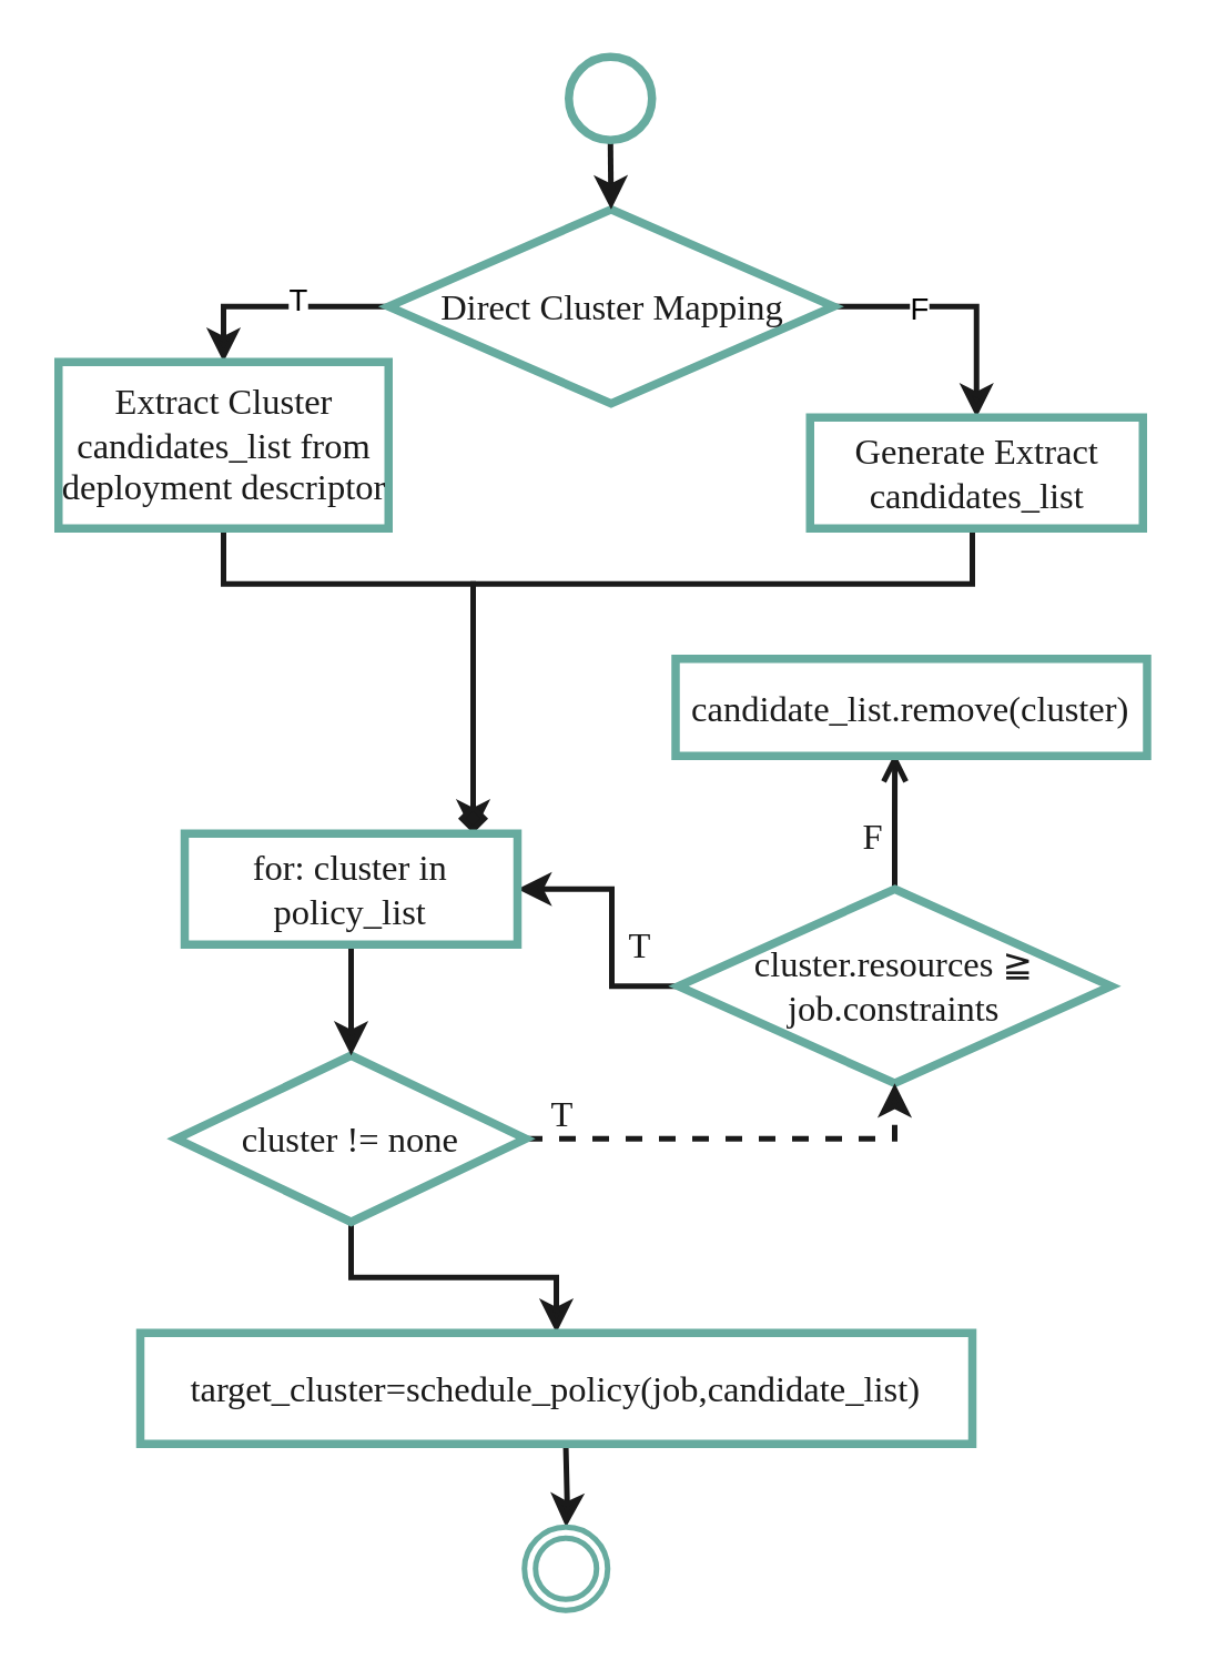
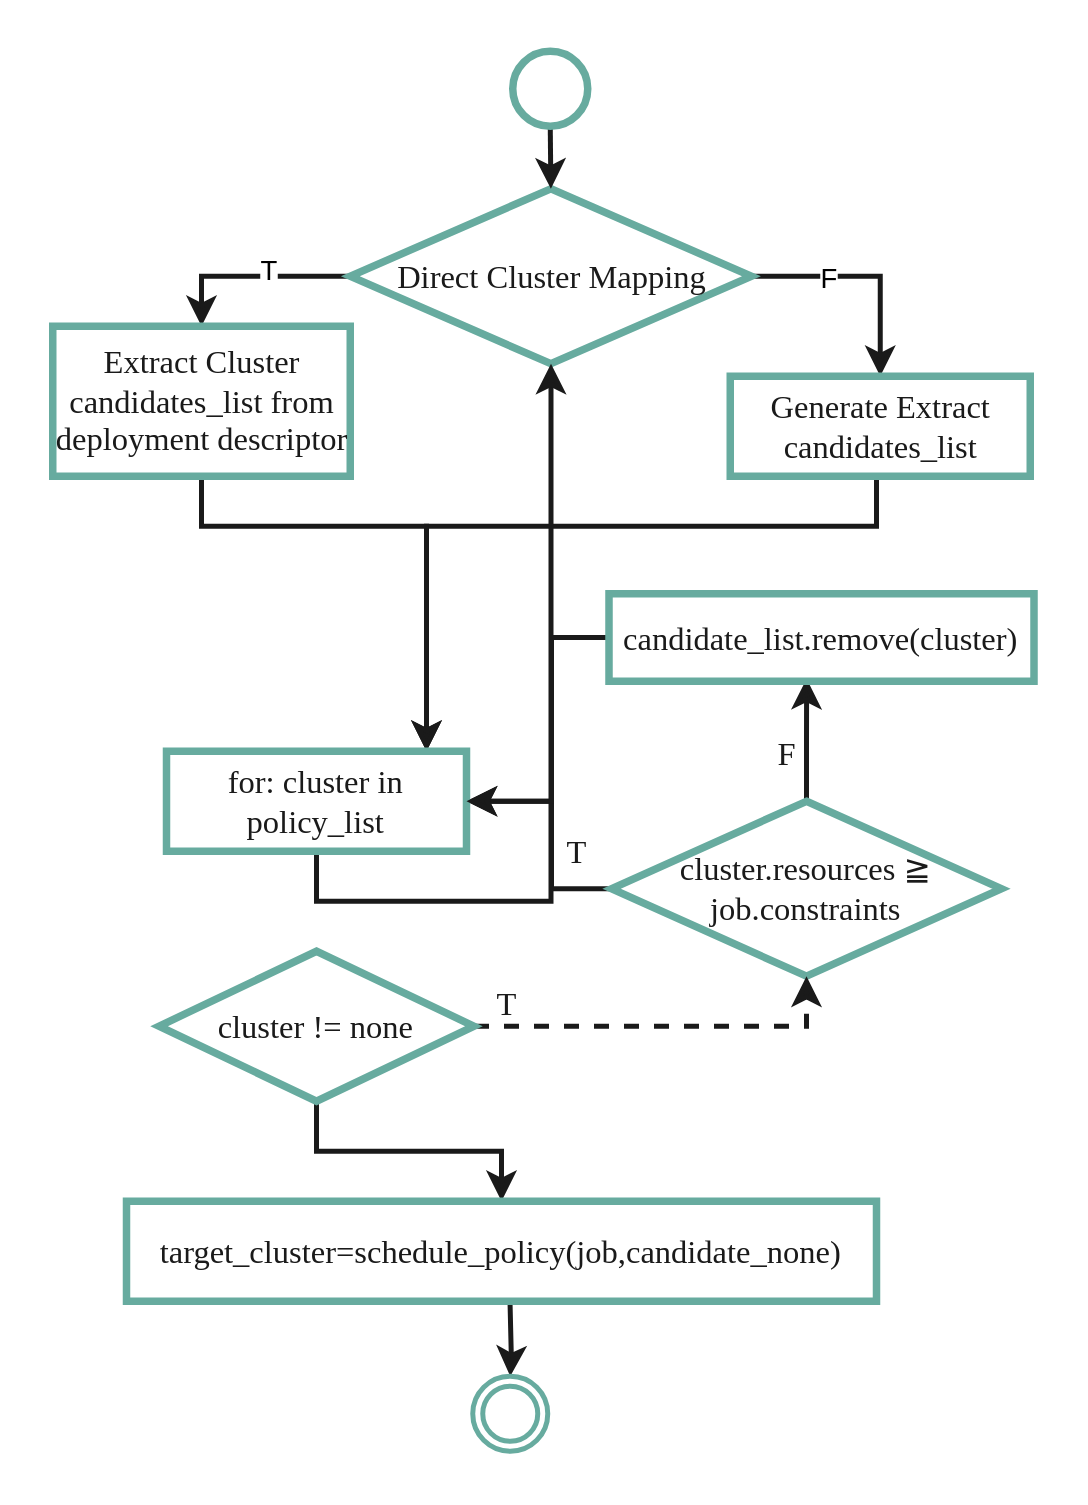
- <mxCell id="9" style="edgeStyle=orthogonalEdgeStyle;rounded=0;orthogonalLoop=1;jettySize=auto;html=1;exitX=0.5;exitY=1;exitDx=0;exitDy=0;fontSize=13;startArrow=none;startFill=0;fontColor=#1A1A1A;labelBackgroundColor=none;strokeColor=#1A1A1A;fontFamily=CMU Sans Serif;strokeWidth=2;endArrow=diamond;" parent="1" source="10" target="20" edge="1"><mxGeometry relative="1" as="geometry"><Array as="points"><mxPoint x="350" y="190" /><mxPoint x="350" y="210" /><mxPoint x="170" y="210" /></Array></mxGeometry></mxCell>
+ <mxCell id="9" style="edgeStyle=orthogonalEdgeStyle;rounded=0;orthogonalLoop=1;jettySize=auto;html=1;exitX=0.5;exitY=1;exitDx=0;exitDy=0;fontSize=13;startArrow=none;startFill=0;fontColor=#1A1A1A;labelBackgroundColor=none;strokeColor=#1A1A1A;fontFamily=CMU Sans Serif;strokeWidth=2;" parent="1" source="10" target="20" edge="1"><mxGeometry relative="1" as="geometry"><Array as="points"><mxPoint x="350" y="190" /><mxPoint x="350" y="210" /><mxPoint x="170" y="210" /></Array></mxGeometry></mxCell>
+ <mxCell id="21" style="edgeStyle=orthogonalEdgeStyle;rounded=0;orthogonalLoop=1;jettySize=auto;html=1;exitX=0;exitY=0.5;exitDx=0;exitDy=0;entryX=1;entryY=0.5;entryDx=0;entryDy=0;fontSize=13;startArrow=none;startFill=0;fontColor=#1A1A1A;labelBackgroundColor=none;strokeColor=#1A1A1A;fontFamily=CMU Sans Serif;strokeWidth=2;" parent="1" source="22" target="20" edge="1"><mxGeometry relative="1" as="geometry"><Array as="points"><mxPoint x="220" y="255" /><mxPoint x="220" y="320" /></Array></mxGeometry></mxCell>
- <mxCell id="11" style="edgeStyle=orthogonalEdgeStyle;rounded=0;orthogonalLoop=1;jettySize=auto;html=1;exitX=0.5;exitY=0;exitDx=0;exitDy=0;entryX=0.465;entryY=0.971;entryDx=0;entryDy=0;entryPerimeter=0;fontSize=13;startArrow=none;startFill=0;fontColor=#1A1A1A;labelBackgroundColor=none;strokeColor=#1A1A1A;fontFamily=CMU Sans Serif;strokeWidth=2;endArrow=open;" parent="1" source="14" target="22" edge="1"><mxGeometry relative="1" as="geometry" /></mxCell>
+ <mxCell id="11" style="edgeStyle=orthogonalEdgeStyle;rounded=0;orthogonalLoop=1;jettySize=auto;html=1;exitX=0.5;exitY=0;exitDx=0;exitDy=0;entryX=0.465;entryY=0.971;entryDx=0;entryDy=0;entryPerimeter=0;fontSize=13;startArrow=none;startFill=0;fontColor=#1A1A1A;labelBackgroundColor=none;strokeColor=#1A1A1A;fontFamily=CMU Sans Serif;strokeWidth=2;" parent="1" source="14" target="22" edge="1"><mxGeometry relative="1" as="geometry" /></mxCell>
- <mxCell id="19" style="edgeStyle=orthogonalEdgeStyle;rounded=0;orthogonalLoop=1;jettySize=auto;html=1;exitX=0.5;exitY=1;exitDx=0;exitDy=0;entryX=0.5;entryY=0;entryDx=0;entryDy=0;fontSize=13;startArrow=none;startFill=0;fontColor=#1A1A1A;labelBackgroundColor=none;strokeColor=#1A1A1A;fontFamily=CMU Sans Serif;strokeWidth=2;" parent="1" source="20" target="18" edge="1"><mxGeometry relative="1" as="geometry" /></mxCell>
+ <mxCell id="19" style="edgeStyle=orthogonalEdgeStyle;rounded=0;orthogonalLoop=1;jettySize=auto;html=1;exitX=0.5;exitY=1;exitDx=0;exitDy=0;fontSize=13;startArrow=none;startFill=0;fontColor=#1A1A1A;labelBackgroundColor=none;strokeColor=#1A1A1A;fontFamily=CMU Sans Serif;strokeWidth=2;" parent="1" source="20" target="6" edge="1"><mxGeometry relative="1" as="geometry" /></mxCell>
- <mxCell id="24" value="target_cluster=schedule_policy(job,candidate_list)" style="rounded=0;whiteSpace=wrap;html=1;labelBackgroundColor=none;fontSize=13;strokeColor=#67AB9F;fontColor=#1A1A1A;fillColor=none;fontFamily=CMU Sans Serif;strokeWidth=3;" parent="1" vertex="1"><mxGeometry x="50" y="480" width="300" height="40" as="geometry" /></mxCell>
+ <mxCell id="24" value="target_cluster=schedule_policy(job,candidate_none)" style="rounded=0;whiteSpace=wrap;html=1;labelBackgroundColor=none;fontSize=13;strokeColor=#67AB9F;fontColor=#1A1A1A;fillColor=none;fontFamily=CMU Sans Serif;strokeWidth=3;" parent="1" vertex="1"><mxGeometry x="50" y="480" width="300" height="40" as="geometry" /></mxCell>
